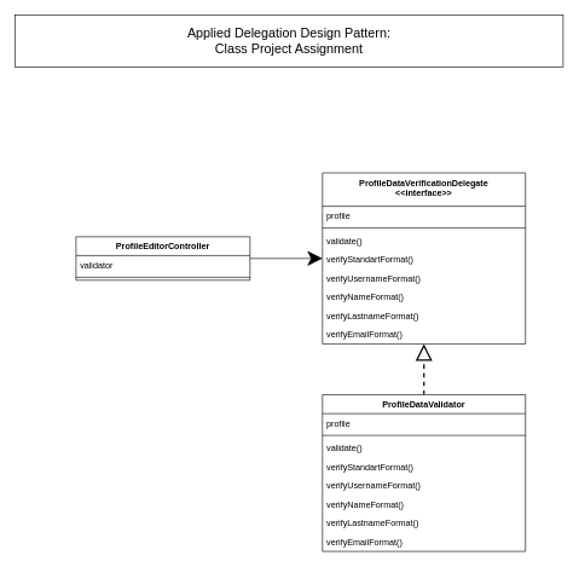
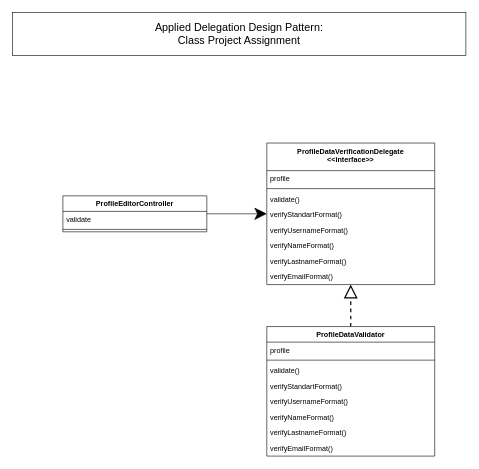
- <mxCell id="4" value="validator" style="text;strokeColor=none;fillColor=none;align=left;verticalAlign=top;spacingLeft=4;spacingRight=4;overflow=hidden;rotatable=0;points=[[0,0.5],[1,0.5]];portConstraint=eastwest;" vertex="1" parent="3"><mxGeometry y="26" width="240" height="26" as="geometry" /></mxCell>
+ <mxCell id="4" value="validate" style="text;strokeColor=none;fillColor=none;align=left;verticalAlign=top;spacingLeft=4;spacingRight=4;overflow=hidden;rotatable=0;points=[[0,0.5],[1,0.5]];portConstraint=eastwest;" vertex="1" parent="3"><mxGeometry y="26" width="240" height="26" as="geometry" /></mxCell>
